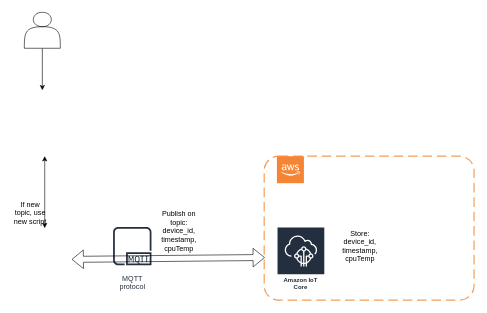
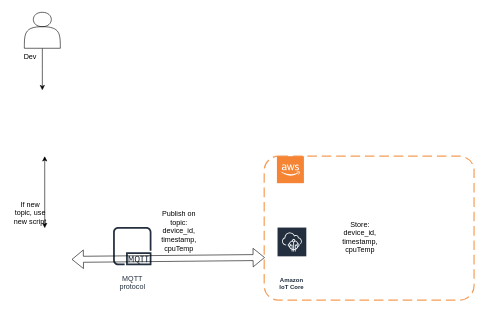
+ <mxCell id="14" value="Dev" style="text;html=1;align=center;verticalAlign=middle;whiteSpace=wrap;rounded=0;" vertex="1" parent="1"><mxGeometry x="20" y="80" width="60" height="30" as="geometry" /></mxCell>
- <mxCell id="10" value="Store: device_id, timestamp, cpuTemp" style="text;html=1;align=center;verticalAlign=middle;whiteSpace=wrap;rounded=0;" vertex="1" parent="1"><mxGeometry x="570" y="395" width="60" height="30" as="geometry" /></mxCell>
+ <mxCell id="10" value="Store: device_id, timestamp, cpuTemp" style="text;html=1;align=center;verticalAlign=middle;whiteSpace=wrap;rounded=0;" vertex="1" parent="1"><mxGeometry x="570" y="380" width="60" height="30" as="geometry" /></mxCell>
- <mxCell id="8" value="Amazon IoT Core" style="sketch=0;outlineConnect=0;fontColor=#232F3E;gradientColor=none;strokeColor=#ffffff;fillColor=#232F3E;dashed=0;verticalLabelPosition=middle;verticalAlign=bottom;align=center;html=1;whiteSpace=wrap;fontSize=10;fontStyle=1;spacing=3;shape=mxgraph.aws4.productIcon;prIcon=mxgraph.aws4.iot_core;aspect=fixed;" vertex="1" parent="1"><mxGeometry x="461.25" y="378" width="80" height="110" as="geometry" /></mxCell>
+ <mxCell id="8" value="Amazon IoT Core" style="sketch=0;outlineConnect=0;fontColor=#232F3E;gradientColor=none;strokeColor=#ffffff;fillColor=#232F3E;dashed=0;verticalLabelPosition=middle;verticalAlign=bottom;align=center;html=1;whiteSpace=wrap;fontSize=10;fontStyle=1;spacing=3;shape=mxgraph.aws4.productIcon;prIcon=mxgraph.aws4.iot_core;aspect=fixed;" vertex="1" parent="1"><mxGeometry x="461.25" y="378" width="50" height="110" as="geometry" /></mxCell>
